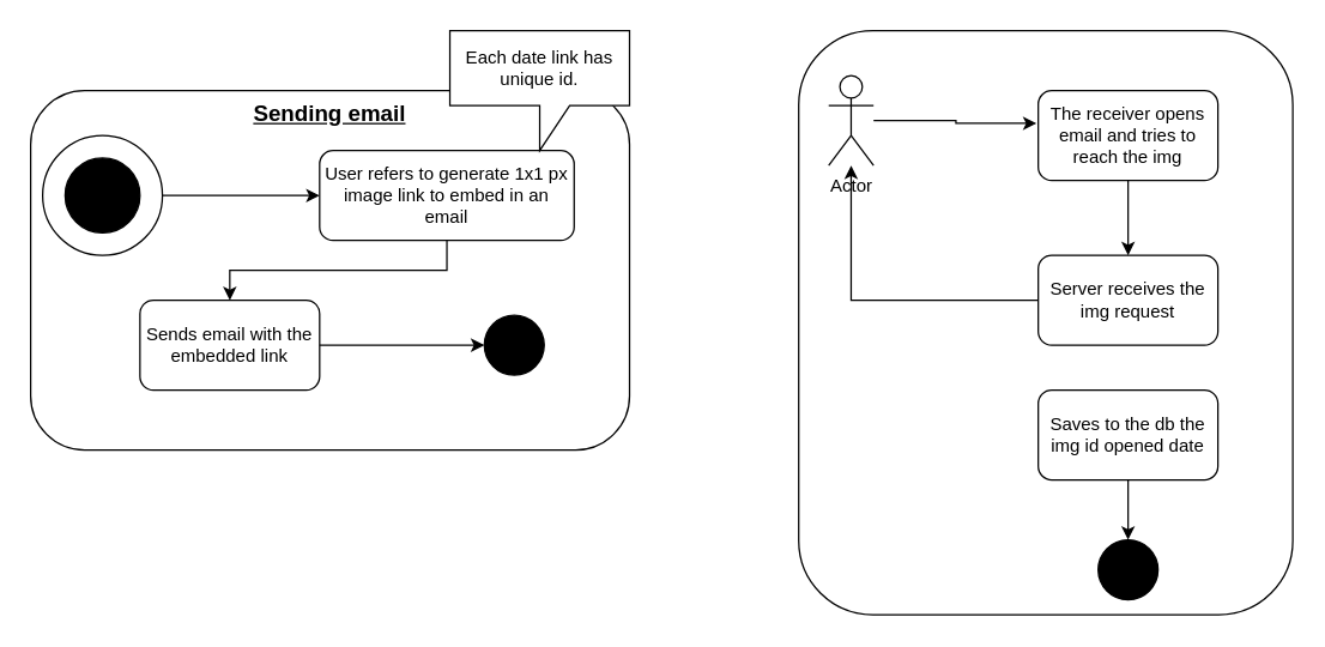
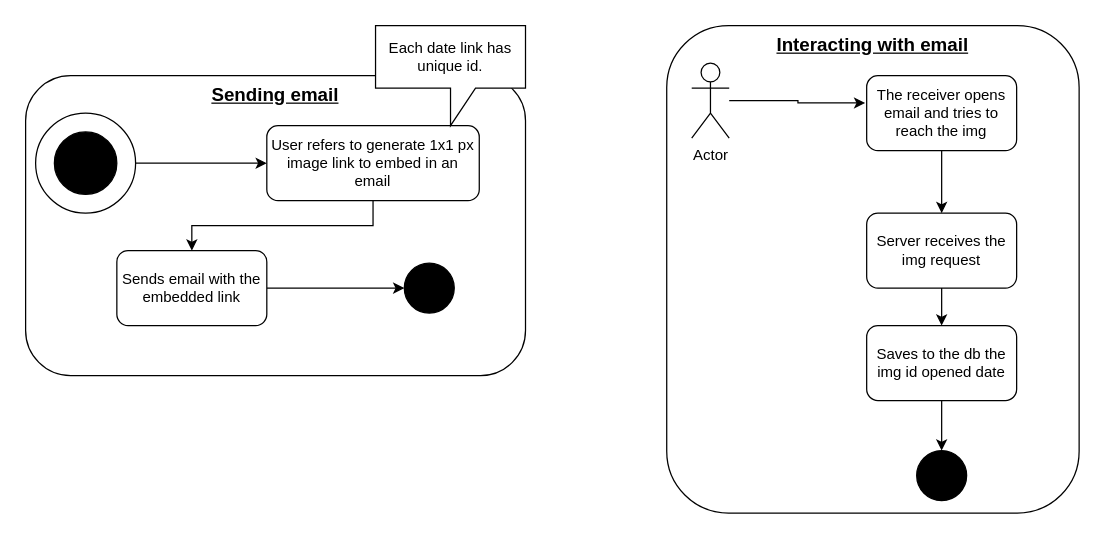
+ <mxCell id="23" value="&lt;div style=&quot;font-size: 15px;&quot;&gt;&lt;font style=&quot;font-size: 15px;&quot;&gt;&lt;u&gt;&lt;b&gt;Interacting with email&lt;/b&gt;&lt;/u&gt;&lt;/font&gt;&lt;/div&gt;" style="text;strokeColor=none;align=center;fillColor=none;html=1;verticalAlign=middle;whiteSpace=wrap;rounded=0;movable=0;resizable=0;rotatable=0;deletable=0;editable=0;locked=1;connectable=0;" vertex="1" parent="1"><mxGeometry x="608" y="20" width="180" height="30" as="geometry" /></mxCell>
- <mxCell id="14" style="edgeStyle=orthogonalEdgeStyle;rounded=0;orthogonalLoop=1;jettySize=auto;html=1;movable=0;resizable=0;rotatable=0;deletable=0;editable=0;locked=1;connectable=0;" edge="1" parent="1" source="15" target="19"><mxGeometry relative="1" as="geometry" /></mxCell>
+ <mxCell id="14" style="edgeStyle=orthogonalEdgeStyle;rounded=0;orthogonalLoop=1;jettySize=auto;html=1;entryX=0.5;entryY=0;entryDx=0;entryDy=0;movable=0;resizable=0;rotatable=0;deletable=0;editable=0;locked=1;connectable=0;" edge="1" parent="1" source="15" target="18"><mxGeometry relative="1" as="geometry" /></mxCell>
